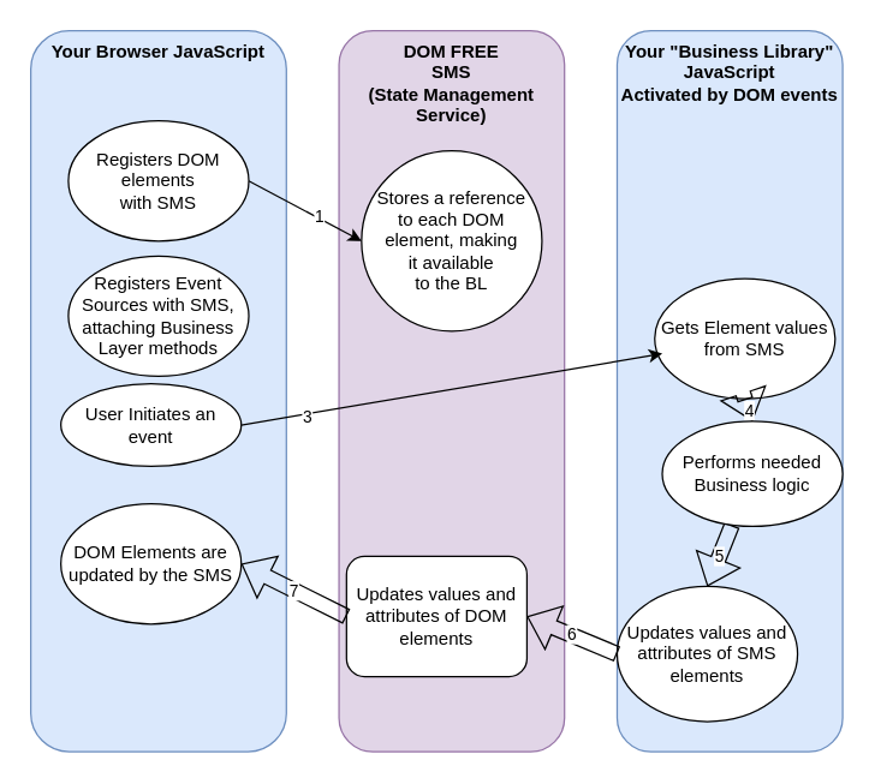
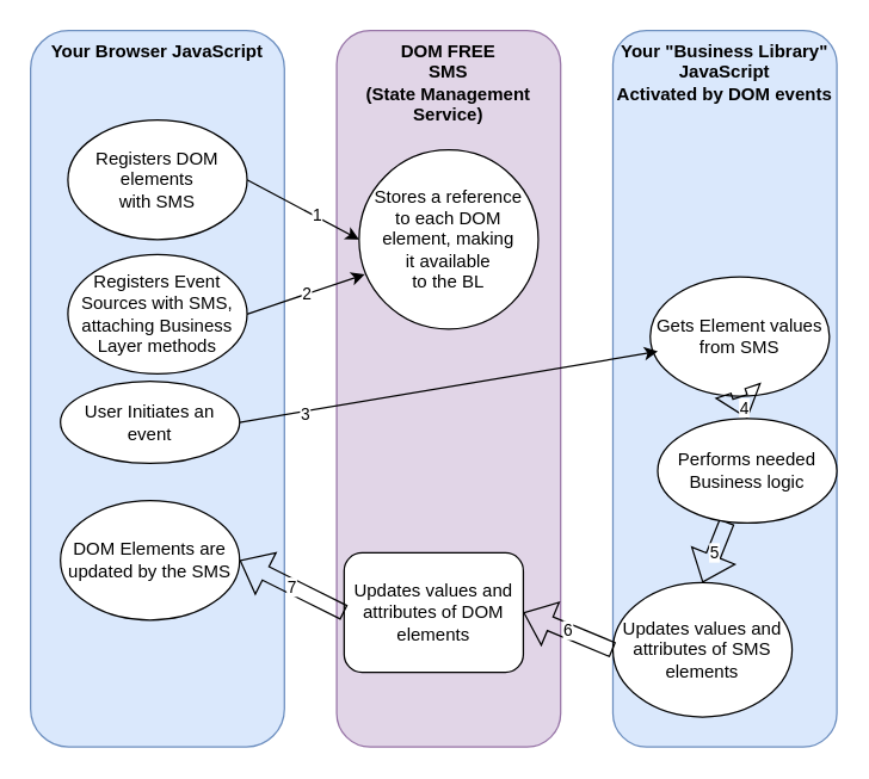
+ <mxCell id="16" value="2" style="endArrow=classic;html=1;rounded=0;exitX=1;exitY=0.5;exitDx=0;exitDy=0;entryX=0.031;entryY=0.695;entryDx=0;entryDy=0;entryPerimeter=0;" edge="1" parent="1" source="6" target="10"><mxGeometry width="50" height="50" relative="1" as="geometry"><mxPoint x="240" y="160" as="sourcePoint" /><mxPoint x="290" y="110" as="targetPoint" /></mxGeometry></mxCell>
